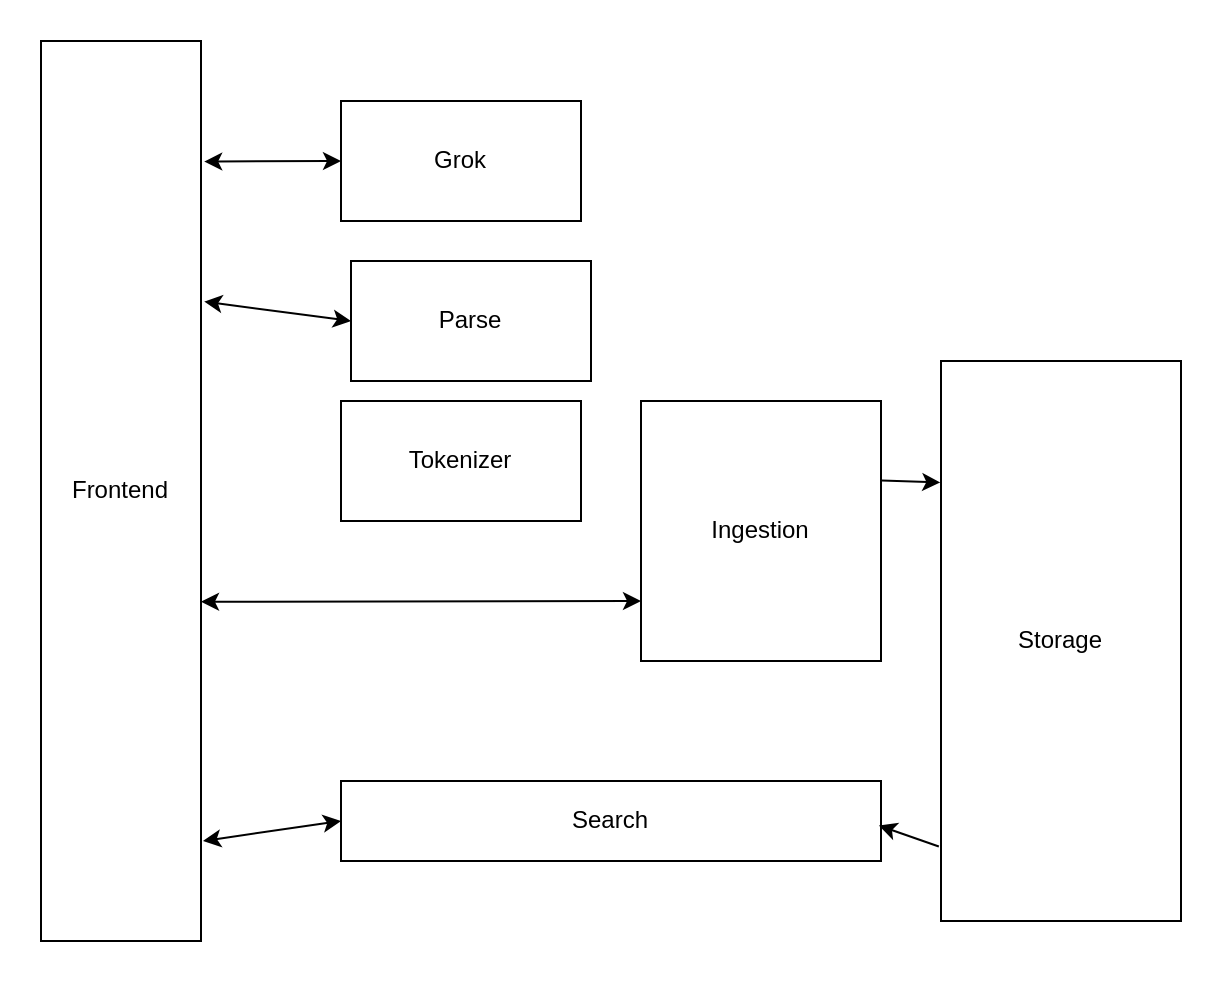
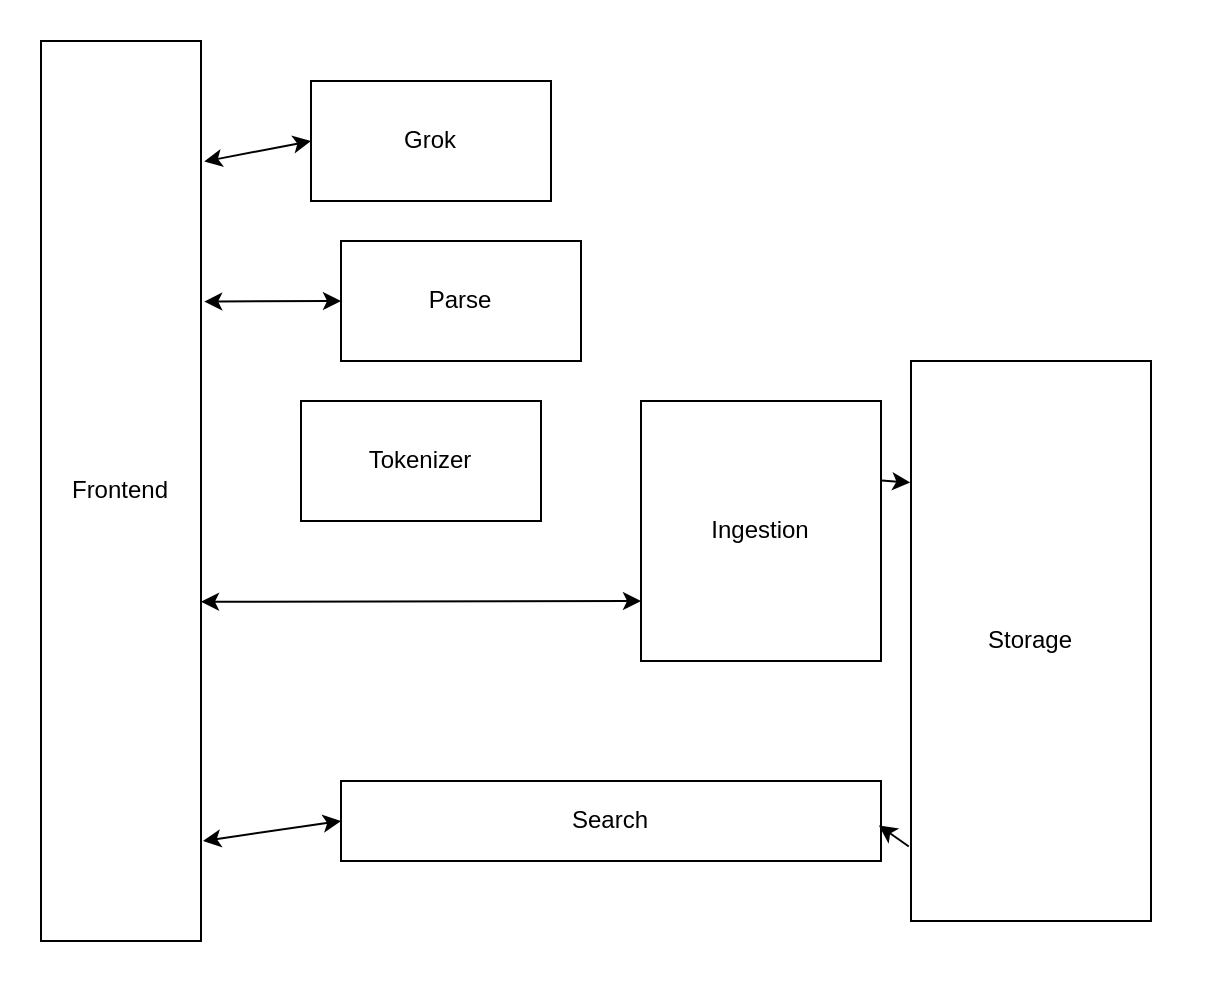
- <mxCell id="13" value="Grok" style="whiteSpace=wrap;html=1;" vertex="1" parent="1"><mxGeometry x="170" y="50" width="120" height="60" as="geometry" /></mxCell>
+ <mxCell id="13" value="Grok" style="whiteSpace=wrap;html=1;" vertex="1" parent="1"><mxGeometry x="155" y="40" width="120" height="60" as="geometry" /></mxCell>
- <mxCell id="11" value="Parse" style="whiteSpace=wrap;html=1;" parent="1" vertex="1"><mxGeometry x="175" y="130" width="120" height="60" as="geometry" /></mxCell>
+ <mxCell id="11" value="Parse" style="whiteSpace=wrap;html=1;" parent="1" vertex="1"><mxGeometry x="170" y="120" width="120" height="60" as="geometry" /></mxCell>
- <mxCell id="3" value="Tokenizer" style="whiteSpace=wrap;html=1;" parent="1" vertex="1"><mxGeometry x="170" y="200" width="120" height="60" as="geometry" /></mxCell>
+ <mxCell id="3" value="Tokenizer" style="whiteSpace=wrap;html=1;" parent="1" vertex="1"><mxGeometry x="150" y="200" width="120" height="60" as="geometry" /></mxCell>
- <mxCell id="4" value="Storage" style="whiteSpace=wrap;html=1;" parent="1" vertex="1"><mxGeometry x="470" y="180" width="120" height="280" as="geometry" /></mxCell>
+ <mxCell id="4" value="Storage" style="whiteSpace=wrap;html=1;" parent="1" vertex="1"><mxGeometry x="455" y="180" width="120" height="280" as="geometry" /></mxCell>
